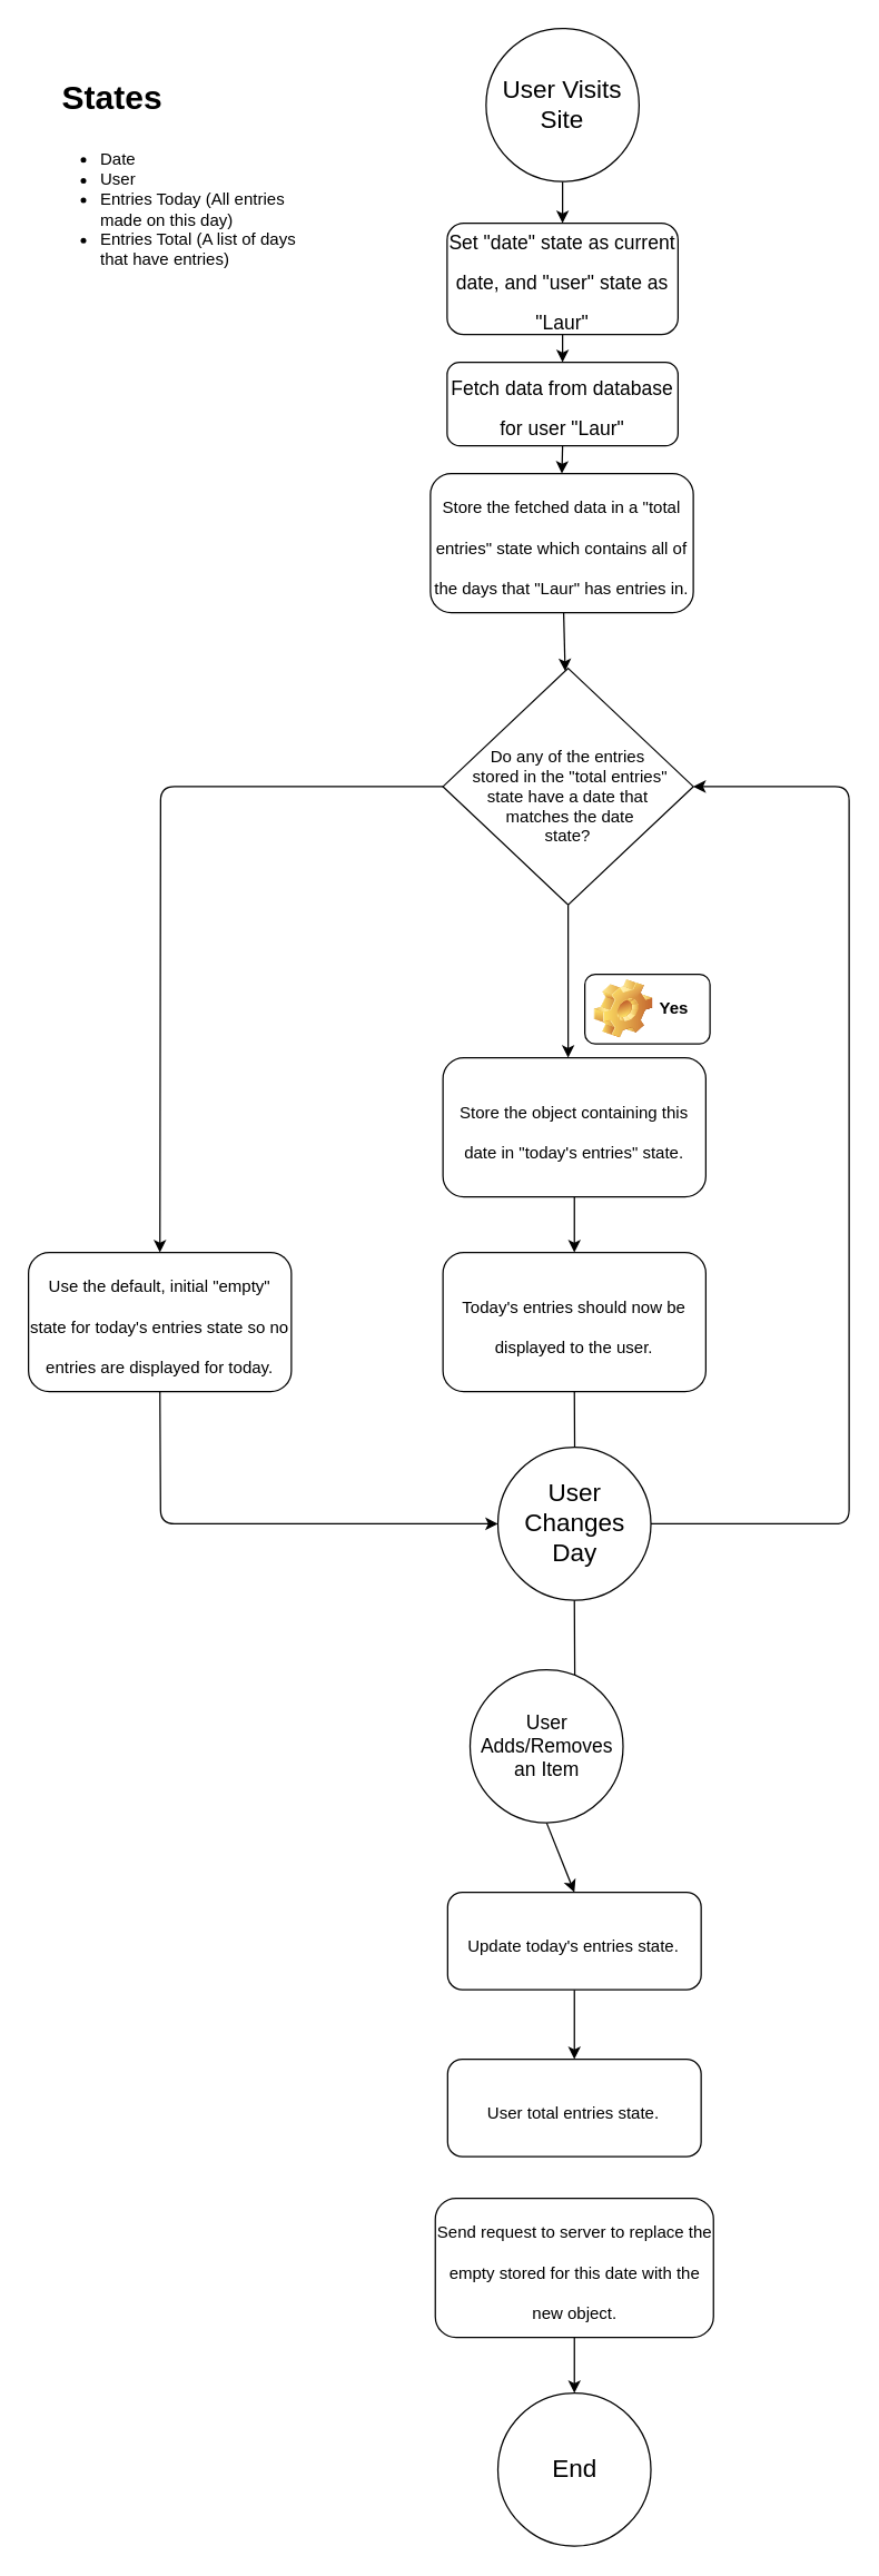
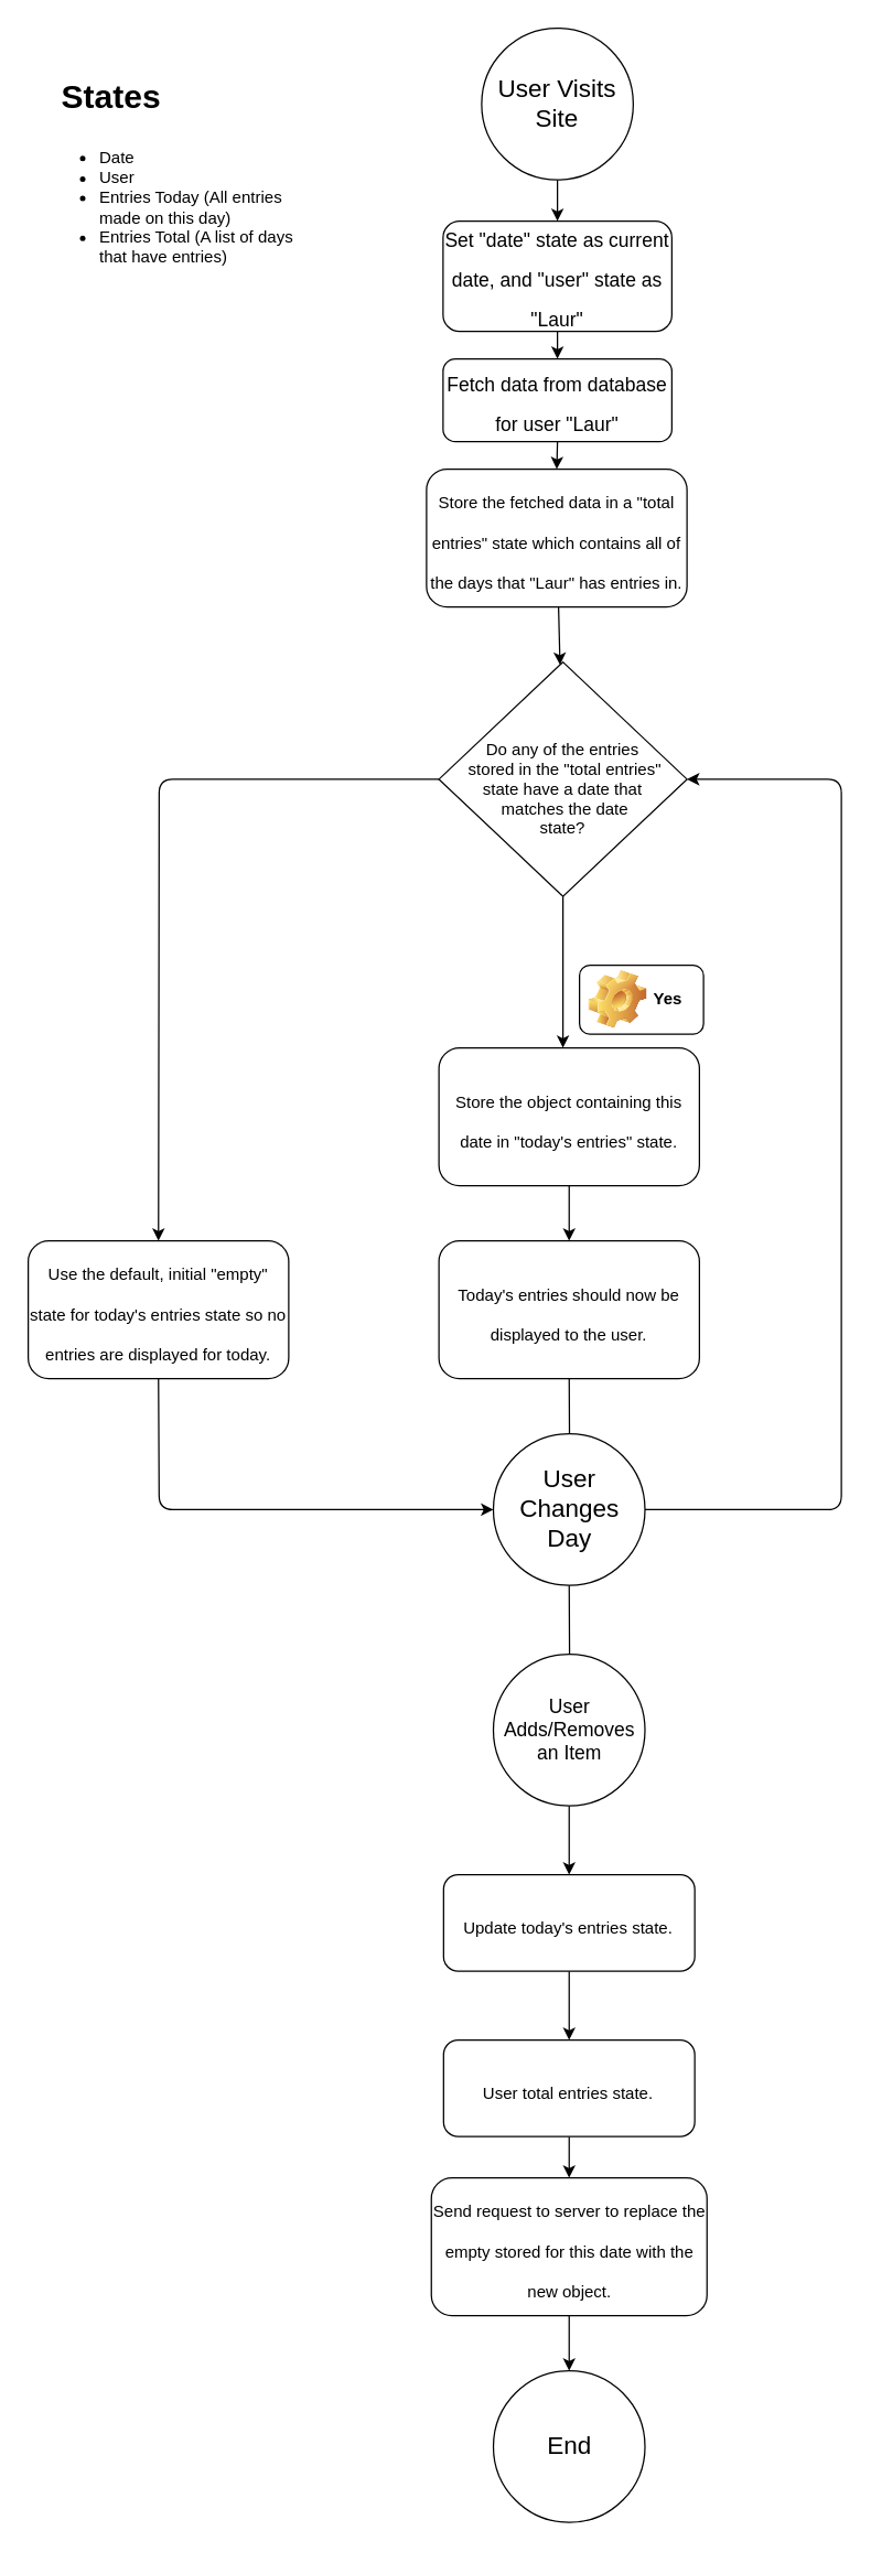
- <mxCell id="26" value="&lt;font style=&quot;font-size: 14px&quot;&gt;User Adds/Removes an Item&lt;/font&gt;" style="ellipse;whiteSpace=wrap;html=1;aspect=fixed;" vertex="1" parent="1"><mxGeometry x="337.5" y="1200" width="110" height="110" as="geometry" /></mxCell>
+ <mxCell id="26" value="&lt;font style=&quot;font-size: 14px&quot;&gt;User Adds/Removes an Item&lt;/font&gt;" style="ellipse;whiteSpace=wrap;html=1;aspect=fixed;" vertex="1" parent="1"><mxGeometry x="357.5" y="1200" width="110" height="110" as="geometry" /></mxCell>
+ <mxCell id="31" style="edgeStyle=none;html=1;exitX=0.5;exitY=1;exitDx=0;exitDy=0;entryX=0.5;entryY=0;entryDx=0;entryDy=0;fontSize=14;" edge="1" parent="1" source="32" target="30"><mxGeometry relative="1" as="geometry" /></mxCell>
